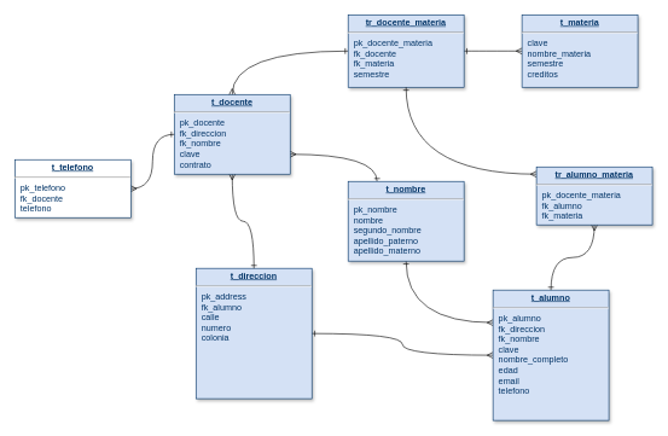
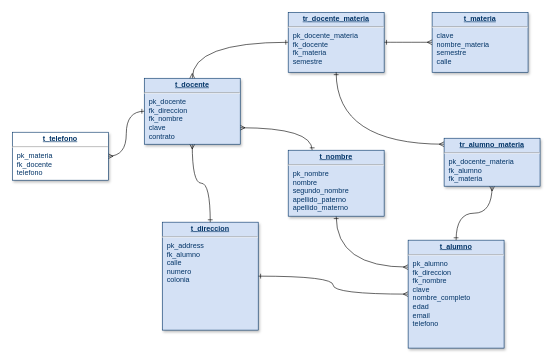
- <mxCell id="9" value="&lt;p style=&quot;margin: 0px; margin-top: 4px; text-align: center; text-decoration: underline;&quot;&gt;&lt;strong&gt;t_materia&lt;/strong&gt;&lt;/p&gt;&lt;hr&gt;&lt;p style=&quot;margin: 0px; margin-left: 8px;&quot;&gt;clave&lt;/p&gt;&lt;p style=&quot;margin: 0px; margin-left: 8px;&quot;&gt;nombre_materia&lt;/p&gt;&lt;p style=&quot;margin: 0px; margin-left: 8px;&quot;&gt;semestre&lt;/p&gt;&lt;p style=&quot;margin: 0px; margin-left: 8px;&quot;&gt;creditos&lt;/p&gt;" style="verticalAlign=top;align=left;overflow=fill;fontSize=12;fontFamily=Helvetica;html=1;strokeColor=#003366;shadow=1;fillColor=#D4E1F5;fontColor=#003366" vertex="1" parent="1"><mxGeometry x="720" y="20" width="160" height="100" as="geometry" /></mxCell>
+ <mxCell id="9" value="&lt;p style=&quot;margin: 0px; margin-top: 4px; text-align: center; text-decoration: underline;&quot;&gt;&lt;strong&gt;t_materia&lt;/strong&gt;&lt;/p&gt;&lt;hr&gt;&lt;p style=&quot;margin: 0px; margin-left: 8px;&quot;&gt;clave&lt;/p&gt;&lt;p style=&quot;margin: 0px; margin-left: 8px;&quot;&gt;nombre_materia&lt;/p&gt;&lt;p style=&quot;margin: 0px; margin-left: 8px;&quot;&gt;semestre&lt;/p&gt;&lt;p style=&quot;margin: 0px; margin-left: 8px;&quot;&gt;calle&lt;/p&gt;" style="verticalAlign=top;align=left;overflow=fill;fontSize=12;fontFamily=Helvetica;html=1;strokeColor=#003366;shadow=1;fillColor=#D4E1F5;fontColor=#003366" vertex="1" parent="1"><mxGeometry x="720" y="20" width="160" height="100" as="geometry" /></mxCell>
- <mxCell id="18" value="&lt;p style=&quot;margin: 0px; margin-top: 4px; text-align: center; text-decoration: underline;&quot;&gt;&lt;strong&gt;t_telefono&lt;/strong&gt;&lt;/p&gt;&lt;hr&gt;&lt;p style=&quot;margin: 0px; margin-left: 8px;&quot;&gt;pk_telefono&lt;/p&gt;&lt;p style=&quot;margin: 0px; margin-left: 8px;&quot;&gt;fk_docente&lt;/p&gt;&lt;p style=&quot;margin: 0px; margin-left: 8px;&quot;&gt;telefono&lt;/p&gt;" style="verticalAlign=top;align=left;overflow=fill;fontSize=12;fontFamily=Helvetica;html=1;strokeColor=#003366;shadow=1;fillColor=default;fontColor=#003366" vertex="1" parent="1"><mxGeometry x="20" y="220" width="160" height="80" as="geometry" /></mxCell>
+ <mxCell id="18" value="&lt;p style=&quot;margin: 0px; margin-top: 4px; text-align: center; text-decoration: underline;&quot;&gt;&lt;strong&gt;t_telefono&lt;/strong&gt;&lt;/p&gt;&lt;hr&gt;&lt;p style=&quot;margin: 0px; margin-left: 8px;&quot;&gt;pk_materia&lt;/p&gt;&lt;p style=&quot;margin: 0px; margin-left: 8px;&quot;&gt;fk_docente&lt;/p&gt;&lt;p style=&quot;margin: 0px; margin-left: 8px;&quot;&gt;telefono&lt;/p&gt;" style="verticalAlign=top;align=left;overflow=fill;fontSize=12;fontFamily=Helvetica;html=1;strokeColor=#003366;shadow=1;fillColor=default;fontColor=#003366" vertex="1" parent="1"><mxGeometry x="20" y="220" width="160" height="80" as="geometry" /></mxCell>
